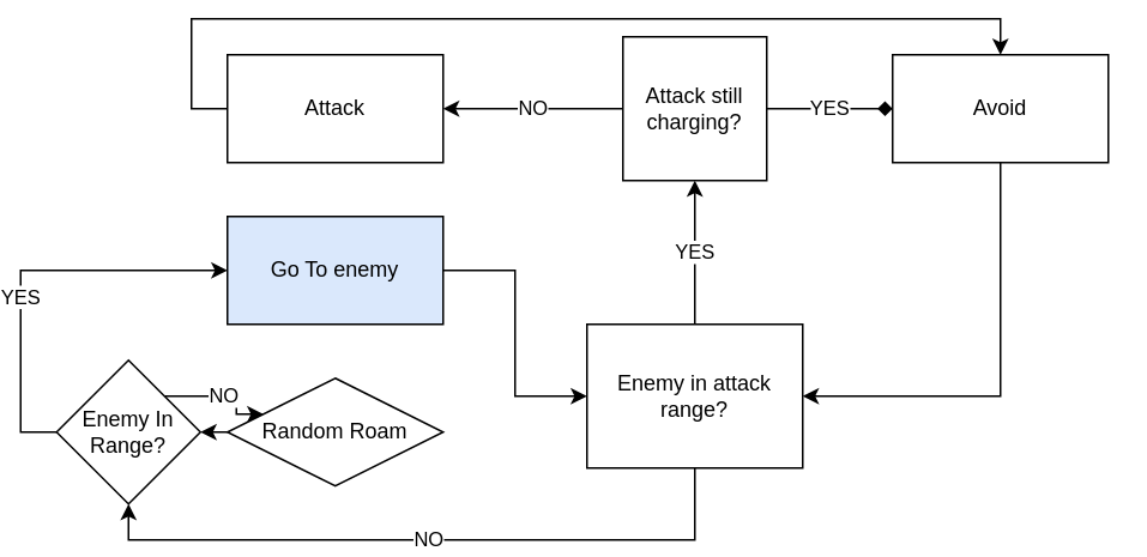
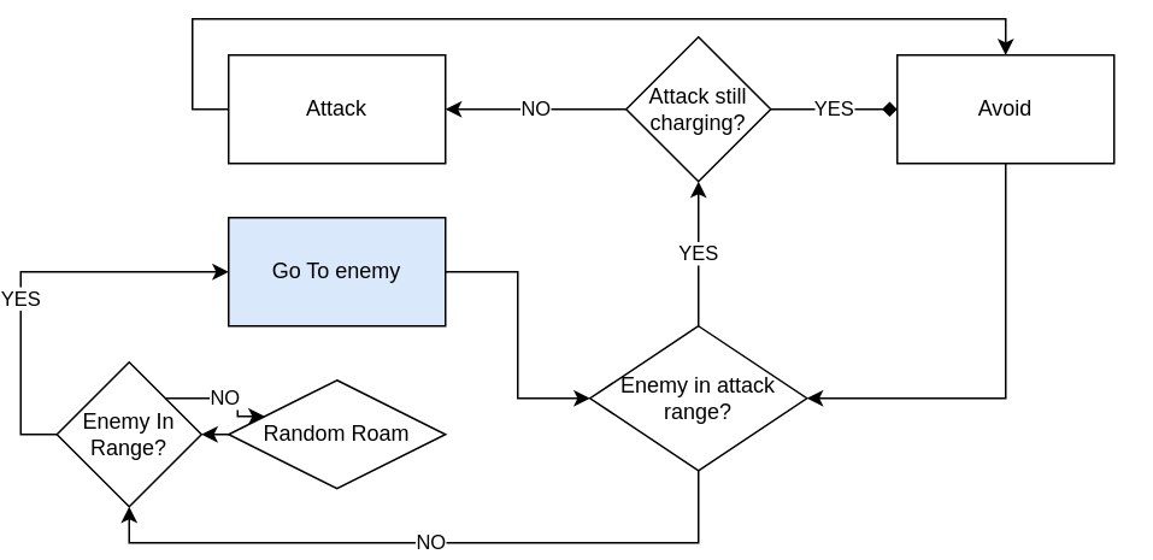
- <mxCell id="16" value="Attack still charging?" style="whiteSpace=wrap;html=1;rounded=0;" vertex="1" parent="1"><mxGeometry x="335" y="20" width="80" height="80" as="geometry" /></mxCell>
+ <mxCell id="16" value="Attack still charging?" style="rhombus;whiteSpace=wrap;html=1;" vertex="1" parent="1"><mxGeometry x="335" y="20" width="80" height="80" as="geometry" /></mxCell>
- <mxCell id="11" value="Enemy in attack range?" style="whiteSpace=wrap;html=1;rounded=0;" vertex="1" parent="1"><mxGeometry x="315" y="180" width="120" height="80" as="geometry" /></mxCell>
+ <mxCell id="11" value="Enemy in attack range?" style="rhombus;whiteSpace=wrap;html=1;" vertex="1" parent="1"><mxGeometry x="315" y="180" width="120" height="80" as="geometry" /></mxCell>
